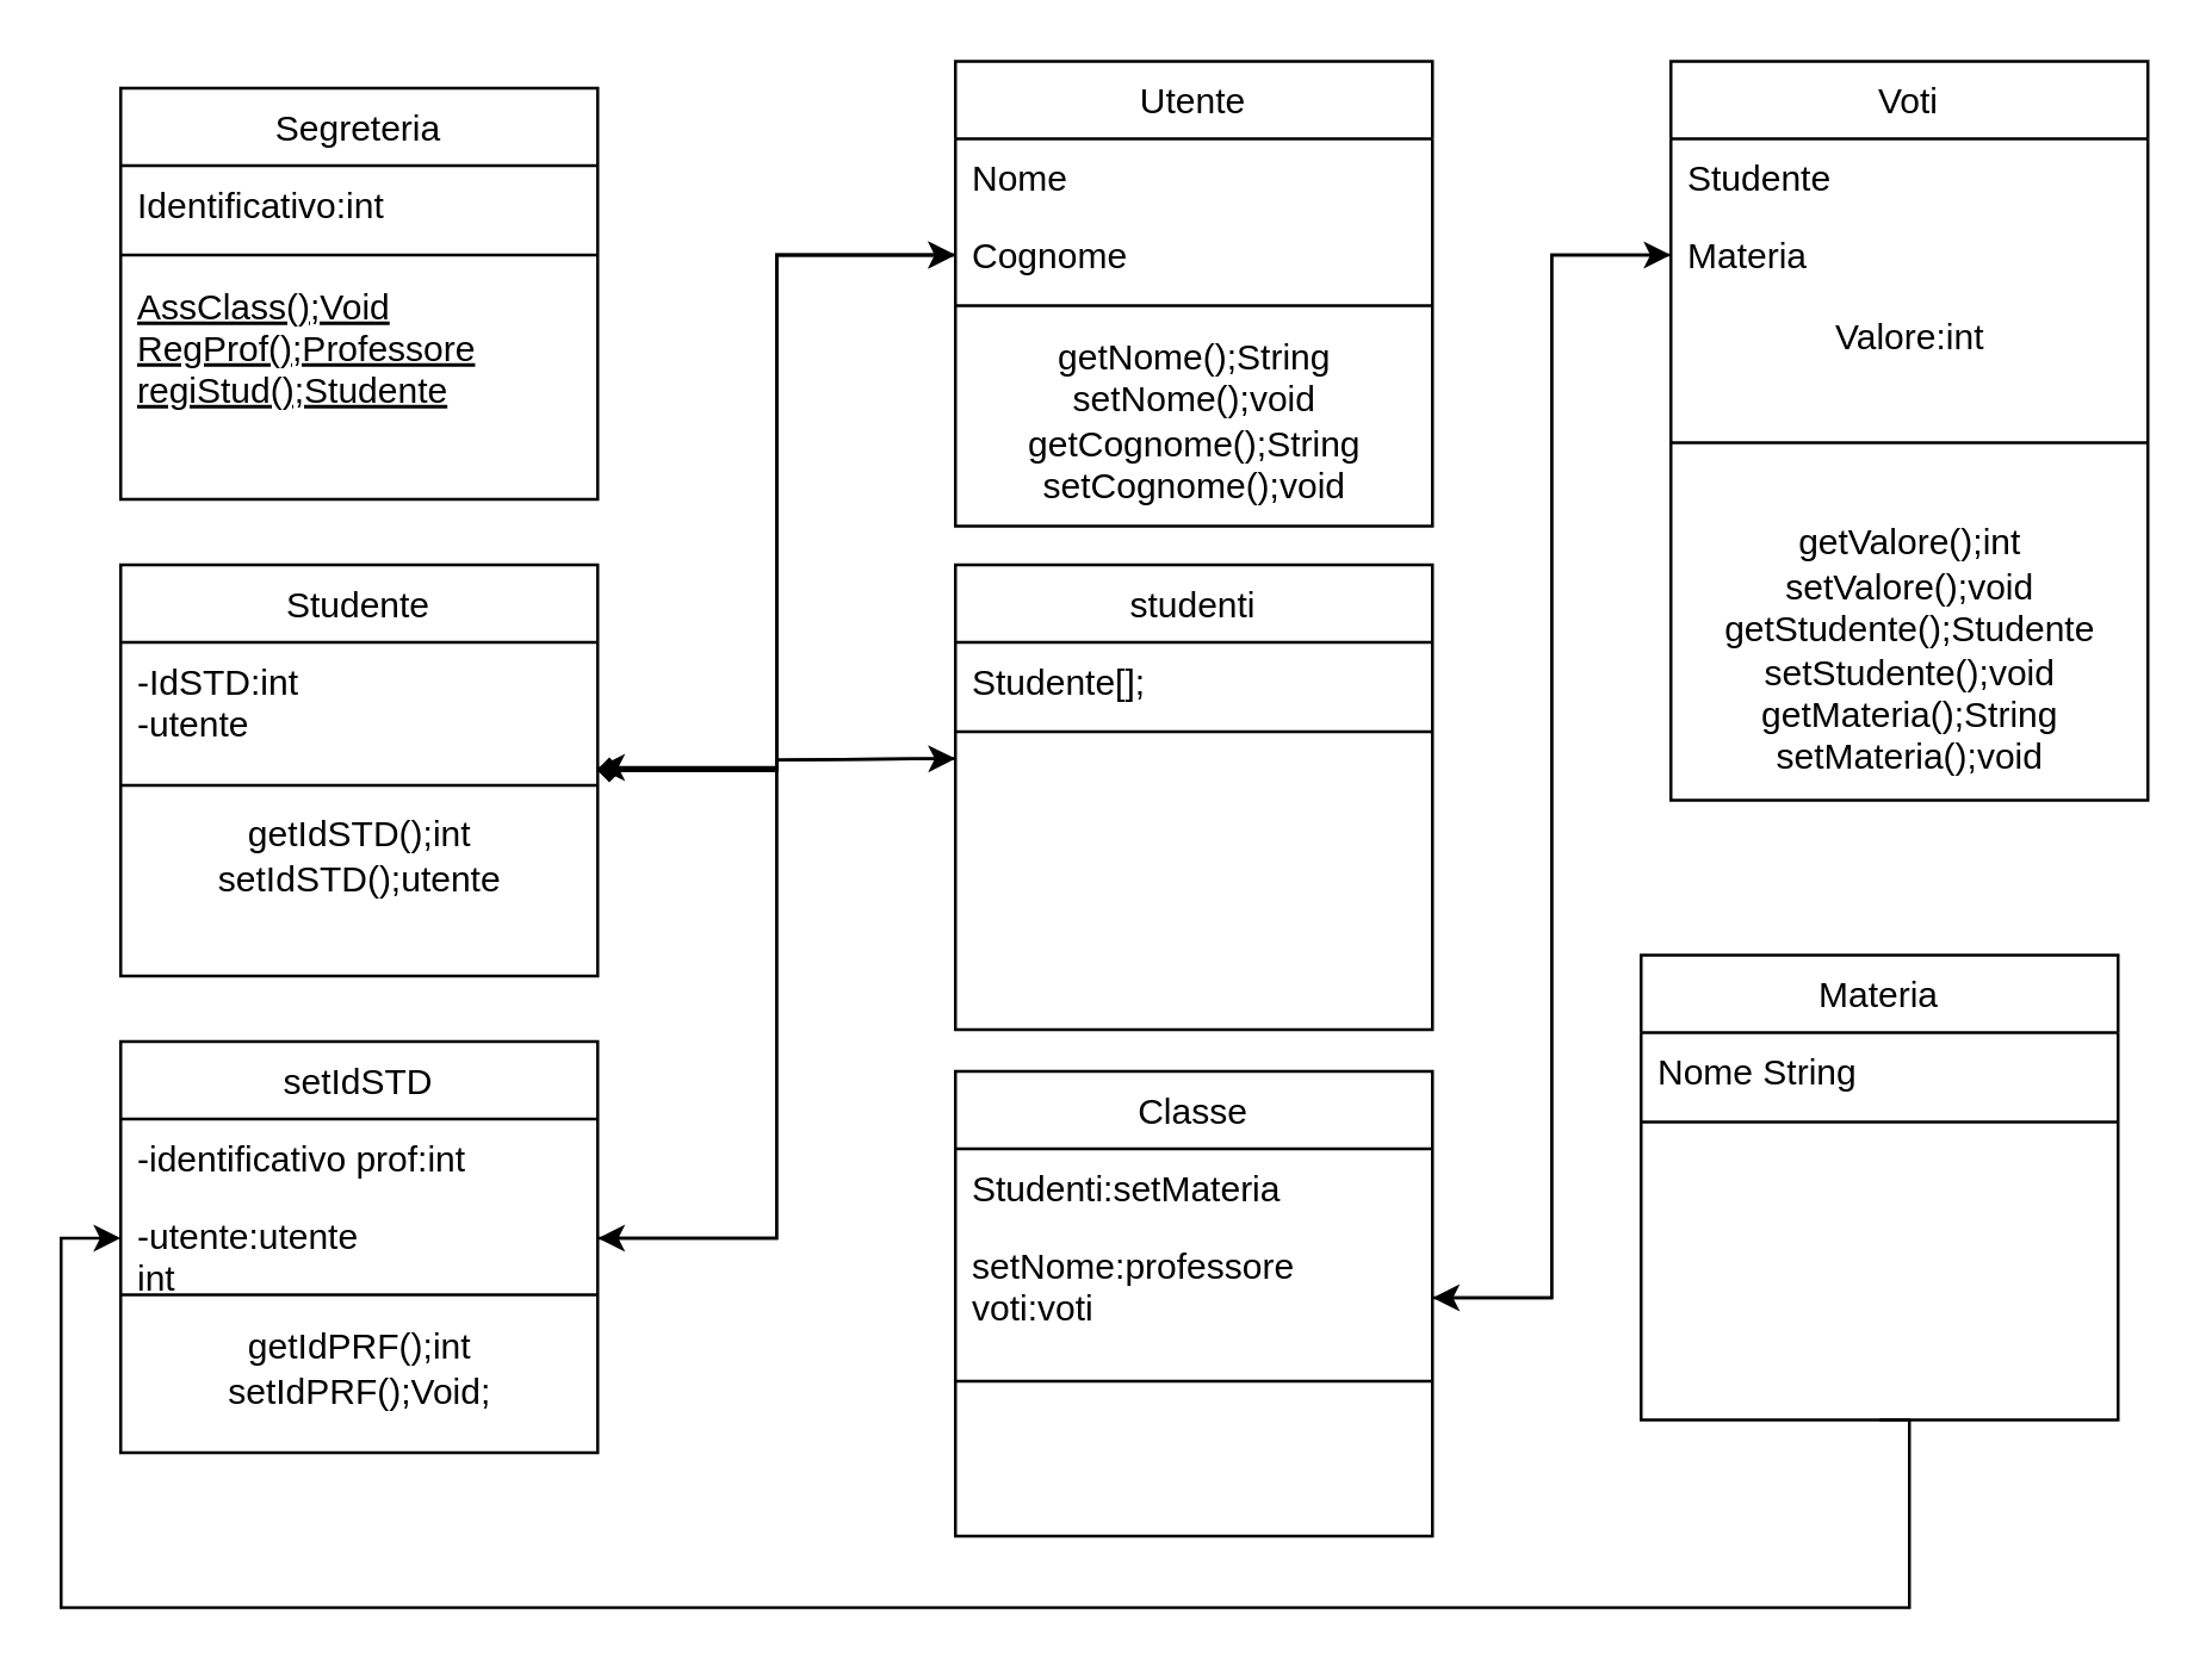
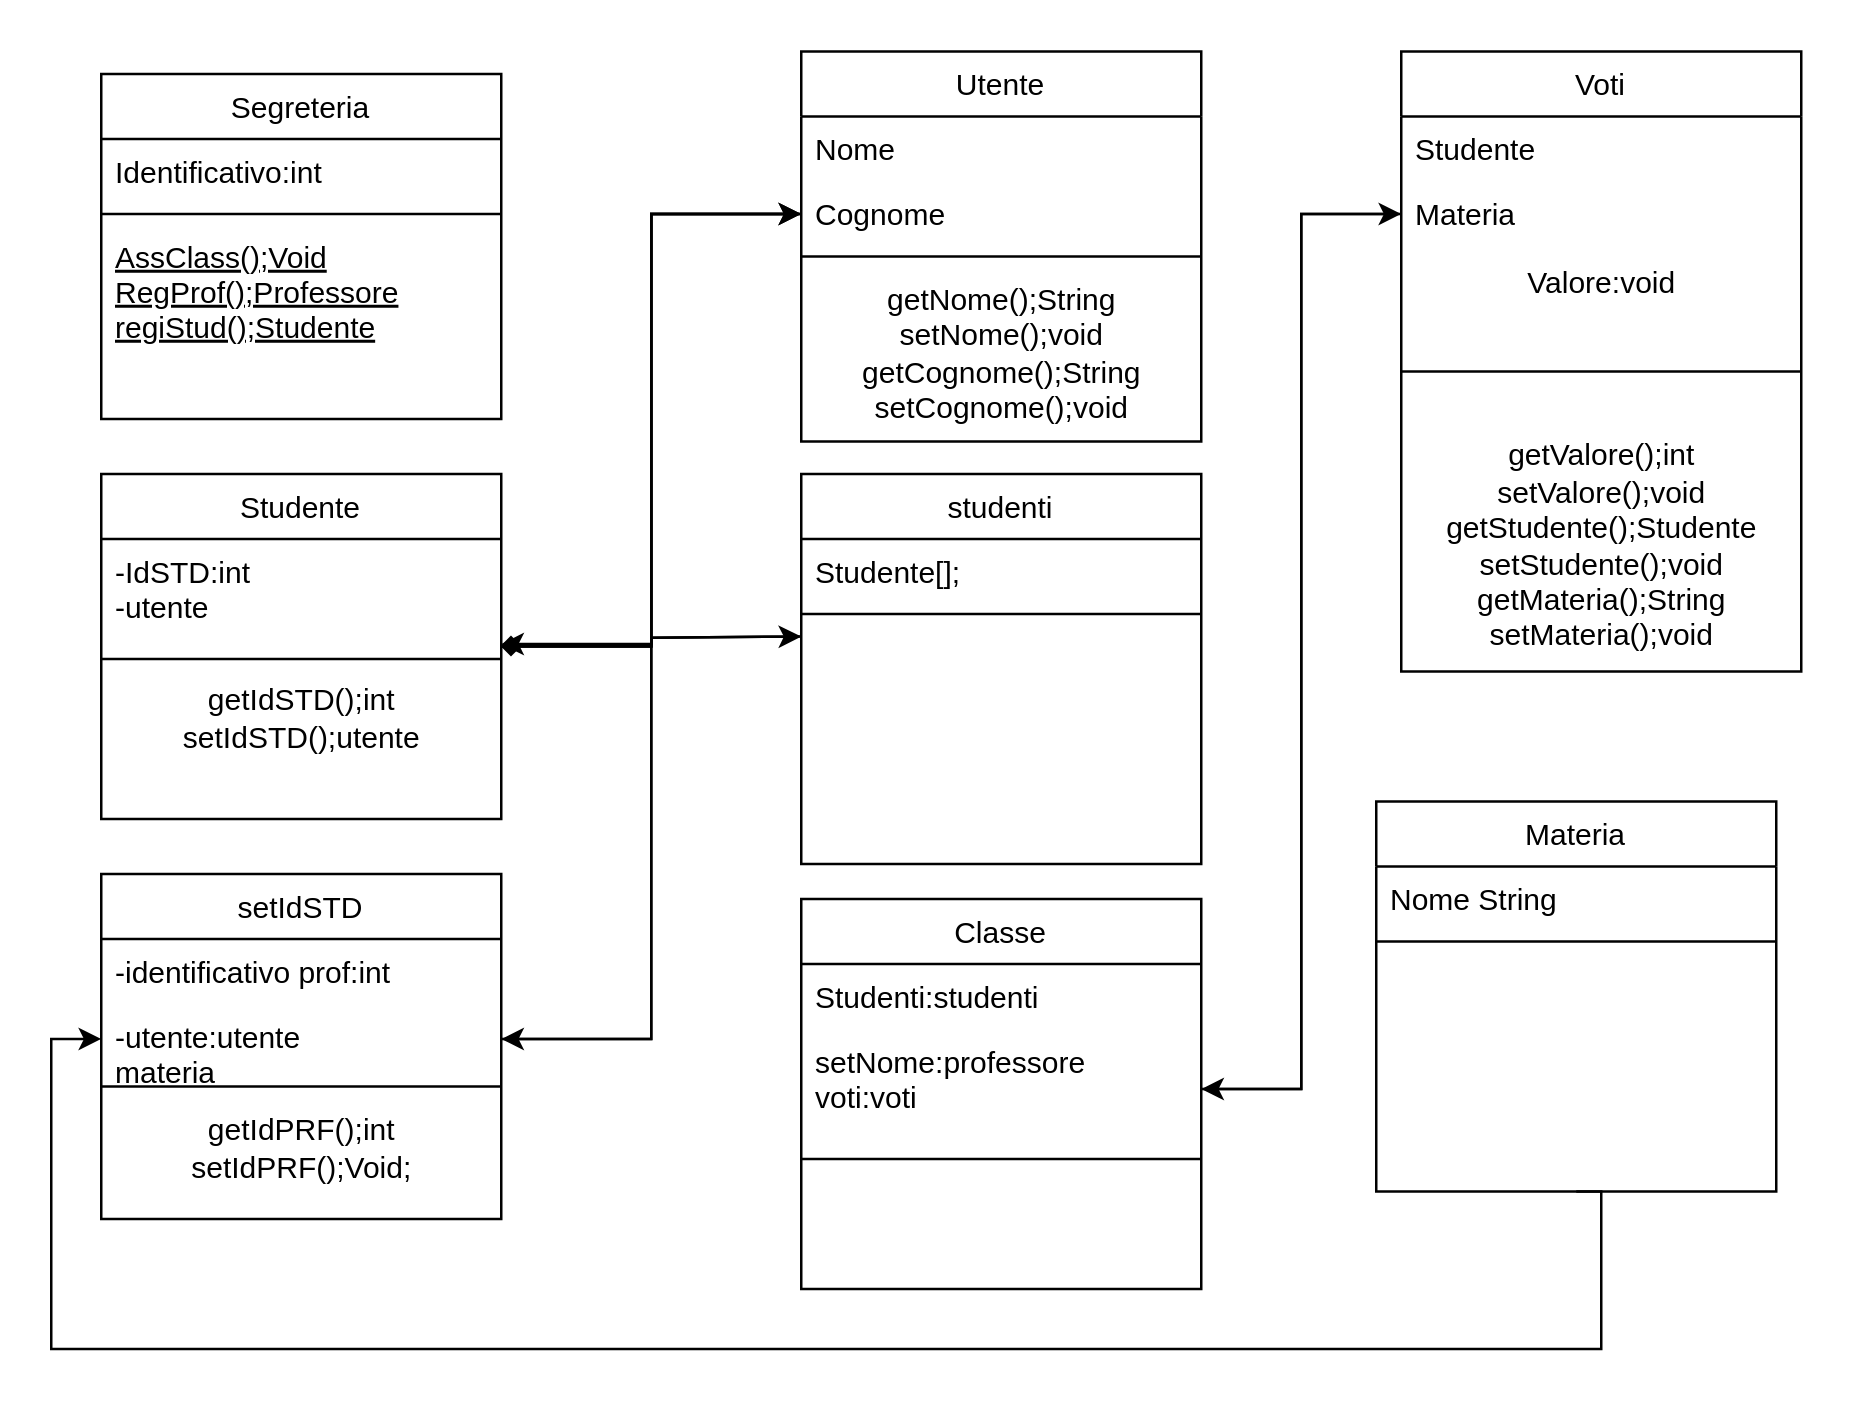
- <mxCell id="36" value="Valore:int" style="text;html=1;align=center;verticalAlign=middle;resizable=0;points=[];autosize=1;strokeColor=none;fillColor=none;" vertex="1" parent="33"><mxGeometry y="78" width="160" height="30" as="geometry" /></mxCell>
+ <mxCell id="36" value="Valore:void" style="text;html=1;align=center;verticalAlign=middle;resizable=0;points=[];autosize=1;strokeColor=none;fillColor=none;" vertex="1" parent="33"><mxGeometry y="78" width="160" height="30" as="geometry" /></mxCell>
- <mxCell id="26" value="Studenti:setMateria" style="text;align=left;verticalAlign=top;spacingLeft=4;spacingRight=4;overflow=hidden;rotatable=0;points=[[0,0.5],[1,0.5]];portConstraint=eastwest;" vertex="1" parent="25"><mxGeometry y="26" width="160" height="26" as="geometry" /></mxCell>
+ <mxCell id="26" value="Studenti:studenti" style="text;align=left;verticalAlign=top;spacingLeft=4;spacingRight=4;overflow=hidden;rotatable=0;points=[[0,0.5],[1,0.5]];portConstraint=eastwest;" vertex="1" parent="25"><mxGeometry y="26" width="160" height="26" as="geometry" /></mxCell>
- <mxCell id="15" value="-utente:utente&#10;int&#10;" style="text;align=left;verticalAlign=top;spacingLeft=4;spacingRight=4;overflow=hidden;rotatable=0;points=[[0,0.5],[1,0.5]];portConstraint=eastwest;rounded=0;shadow=0;html=0;" vertex="1" parent="13"><mxGeometry y="52" width="160" height="28" as="geometry" /></mxCell>
+ <mxCell id="15" value="-utente:utente&#10;materia&#10;" style="text;align=left;verticalAlign=top;spacingLeft=4;spacingRight=4;overflow=hidden;rotatable=0;points=[[0,0.5],[1,0.5]];portConstraint=eastwest;rounded=0;shadow=0;html=0;" vertex="1" parent="13"><mxGeometry y="52" width="160" height="28" as="geometry" /></mxCell>
